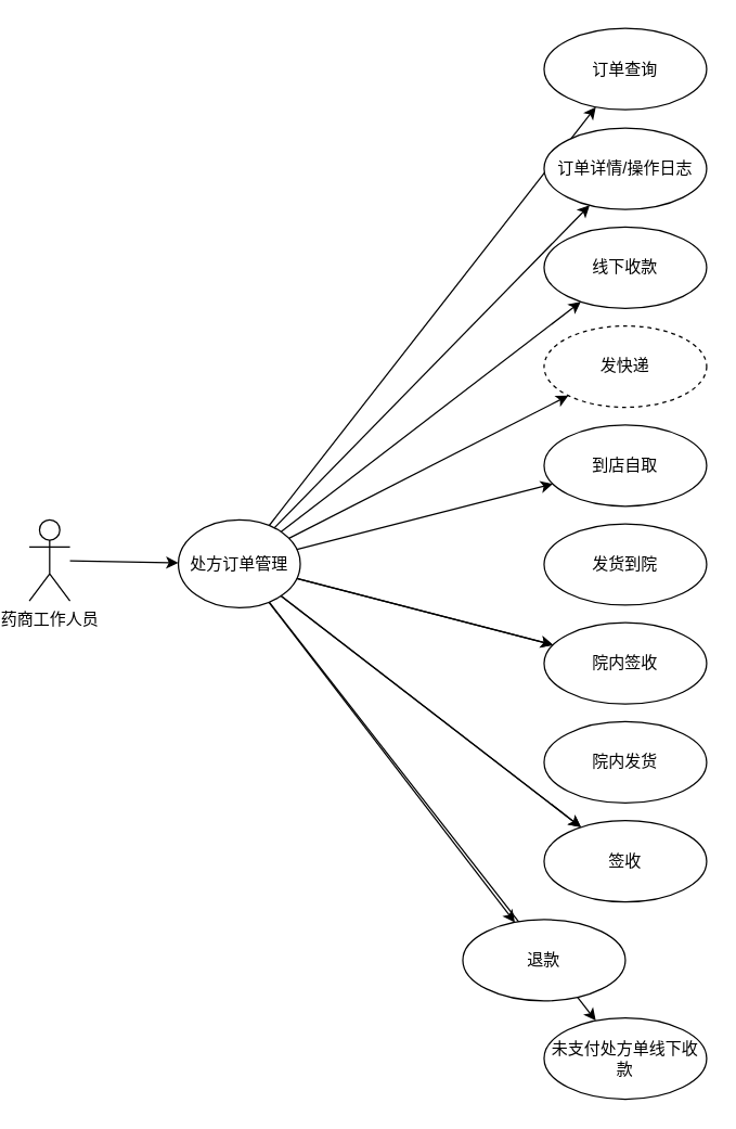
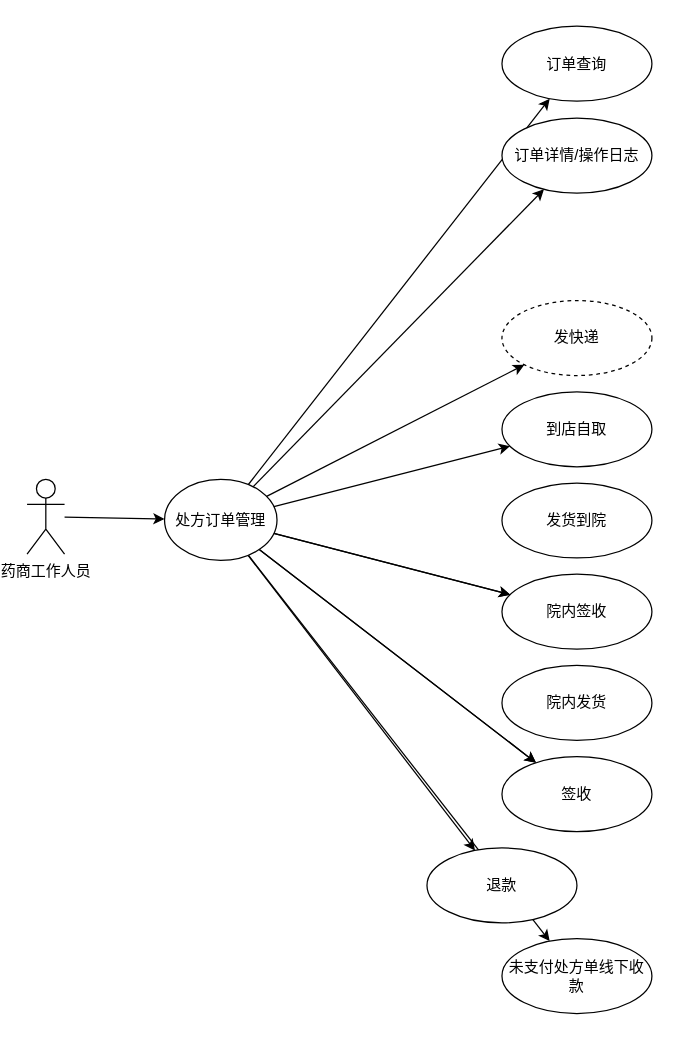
- <mxCell id="18" value="线下收款" style="ellipse;whiteSpace=wrap;html=1;" vertex="1" parent="1"><mxGeometry x="400" y="167" width="120" height="60" as="geometry" /></mxCell>
- <mxCell id="6" value="" style="edgeStyle=none;rounded=0;orthogonalLoop=1;jettySize=auto;html=1;" edge="1" parent="1" source="15" target="18"><mxGeometry relative="1" as="geometry" /></mxCell>
